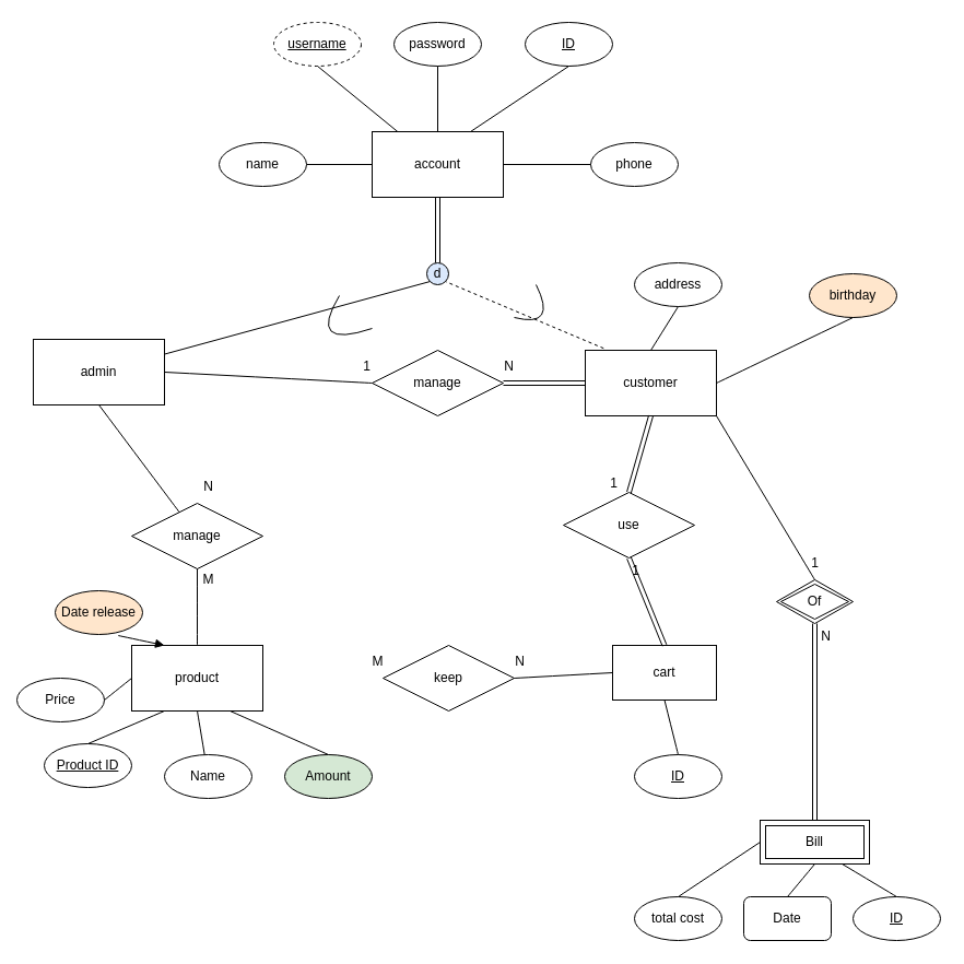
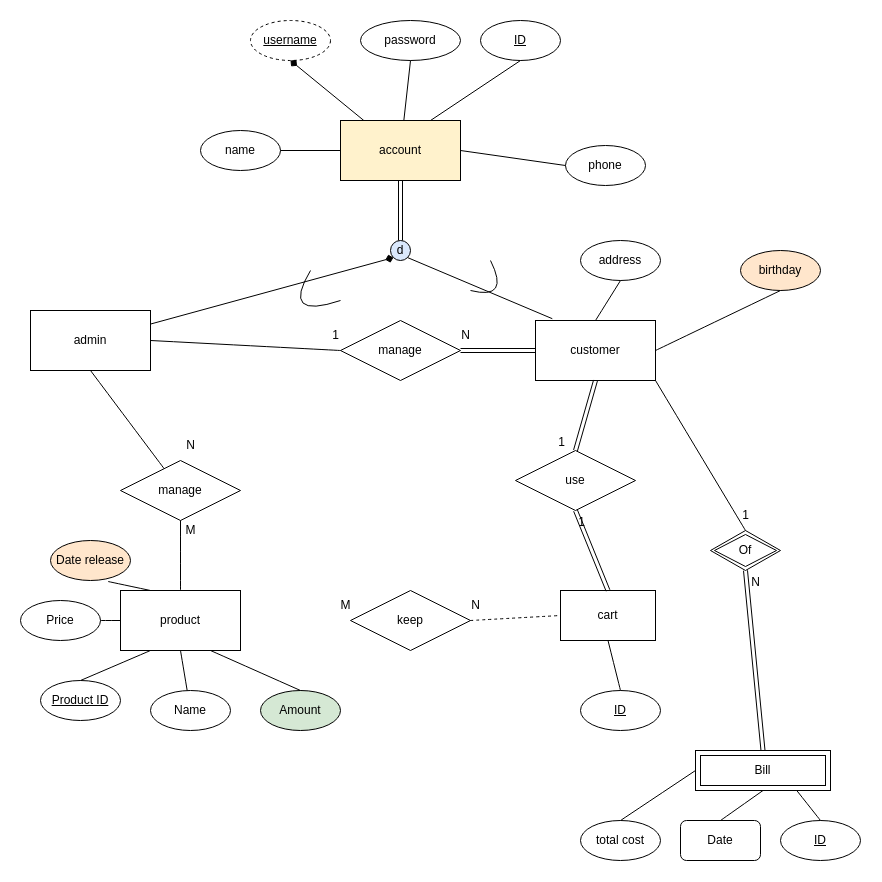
- <mxCell id="8" value="password" style="ellipse;whiteSpace=wrap;html=1;" parent="1" vertex="1"><mxGeometry x="360" y="20" width="80" height="40" as="geometry" /></mxCell>
+ <mxCell id="8" value="password" style="ellipse;whiteSpace=wrap;html=1;" parent="1" vertex="1"><mxGeometry x="360" y="20" width="100" height="40" as="geometry" /></mxCell>
- <mxCell id="9" value="" style="endArrow=none;html=1;rounded=0;entryX=0.5;entryY=1;entryDx=0;entryDy=0;" parent="1" source="6" target="7" edge="1"><mxGeometry width="50" height="50" relative="1" as="geometry"><mxPoint x="410" y="60" as="sourcePoint" /><mxPoint x="460" y="10" as="targetPoint" /></mxGeometry></mxCell>
+ <mxCell id="9" value="" style="endArrow=diamond;html=1;rounded=0;entryX=0.5;entryY=1;entryDx=0;entryDy=0;" parent="1" source="6" target="7" edge="1"><mxGeometry width="50" height="50" relative="1" as="geometry"><mxPoint x="410" y="60" as="sourcePoint" /><mxPoint x="460" y="10" as="targetPoint" /></mxGeometry></mxCell>
- <mxCell id="6" value="account" style="rounded=0;whiteSpace=wrap;html=1;" parent="1" vertex="1"><mxGeometry x="340" y="120" width="120" height="60" as="geometry" /></mxCell>
+ <mxCell id="6" value="account" style="rounded=0;whiteSpace=wrap;html=1;fillColor=#fff2cc;" parent="1" vertex="1"><mxGeometry x="340" y="120" width="120" height="60" as="geometry" /></mxCell>
- <mxCell id="16" value="phone" style="ellipse;whiteSpace=wrap;html=1;" parent="1" vertex="1"><mxGeometry x="540" y="130" width="80" height="40" as="geometry" /></mxCell>
+ <mxCell id="16" value="phone" style="ellipse;whiteSpace=wrap;html=1;" parent="1" vertex="1"><mxGeometry x="565" y="145" width="80" height="40" as="geometry" /></mxCell>
- <mxCell id="20" value="" style="endArrow=none;html=1;rounded=0;entryX=0;entryY=1;entryDx=0;entryDy=0;" parent="1" source="2" target="18" edge="1"><mxGeometry width="50" height="50" relative="1" as="geometry"><mxPoint x="410" y="260" as="sourcePoint" /><mxPoint x="460" y="210" as="targetPoint" /></mxGeometry></mxCell>
+ <mxCell id="20" value="" style="endArrow=diamond;html=1;rounded=0;entryX=0;entryY=1;entryDx=0;entryDy=0;" parent="1" source="2" target="18" edge="1"><mxGeometry width="50" height="50" relative="1" as="geometry"><mxPoint x="410" y="260" as="sourcePoint" /><mxPoint x="460" y="210" as="targetPoint" /></mxGeometry></mxCell>
- <mxCell id="21" value="" style="endArrow=none;html=1;rounded=0;entryX=1;entryY=1;entryDx=0;entryDy=0;exitX=0.14;exitY=-0.03;exitDx=0;exitDy=0;exitPerimeter=0;dashed=1;" parent="1" source="3" target="18" edge="1"><mxGeometry width="50" height="50" relative="1" as="geometry"><mxPoint x="390" y="330" as="sourcePoint" /><mxPoint x="532.929" y="264.547" as="targetPoint" /></mxGeometry></mxCell>
+ <mxCell id="21" value="" style="endArrow=none;html=1;rounded=0;entryX=1;entryY=1;entryDx=0;entryDy=0;exitX=0.14;exitY=-0.03;exitDx=0;exitDy=0;exitPerimeter=0;" parent="1" source="3" target="18" edge="1"><mxGeometry width="50" height="50" relative="1" as="geometry"><mxPoint x="390" y="330" as="sourcePoint" /><mxPoint x="532.929" y="264.547" as="targetPoint" /></mxGeometry></mxCell>
- <mxCell id="46" value="" style="endArrow=block;html=1;rounded=0;curved=1;entryX=0.25;entryY=0;entryDx=0;entryDy=0;exitX=0.72;exitY=1.025;exitDx=0;exitDy=0;exitPerimeter=0;" parent="1" source="45" target="4" edge="1"><mxGeometry relative="1" as="geometry"><mxPoint x="350" y="540" as="sourcePoint" /><mxPoint x="510" y="540" as="targetPoint" /></mxGeometry></mxCell>
+ <mxCell id="46" value="" style="endArrow=none;html=1;rounded=0;curved=1;entryX=0.25;entryY=0;entryDx=0;entryDy=0;exitX=0.72;exitY=1.025;exitDx=0;exitDy=0;exitPerimeter=0;" parent="1" source="45" target="4" edge="1"><mxGeometry relative="1" as="geometry"><mxPoint x="350" y="540" as="sourcePoint" /><mxPoint x="510" y="540" as="targetPoint" /></mxGeometry></mxCell>
- <mxCell id="38" value="" style="endArrow=none;html=1;rounded=0;curved=1;entryX=0;entryY=0.5;entryDx=0;entryDy=0;exitX=1;exitY=0.5;exitDx=0;exitDy=0;" parent="1" source="37" target="5" edge="1"><mxGeometry relative="1" as="geometry"><mxPoint x="350" y="540" as="sourcePoint" /><mxPoint x="510" y="540" as="targetPoint" /></mxGeometry></mxCell>
+ <mxCell id="38" value="" style="endArrow=none;html=1;rounded=0;curved=1;entryX=0;entryY=0.5;entryDx=0;entryDy=0;exitX=1;exitY=0.5;exitDx=0;exitDy=0;dashed=1;" parent="1" source="37" target="5" edge="1"><mxGeometry relative="1" as="geometry"><mxPoint x="350" y="540" as="sourcePoint" /><mxPoint x="510" y="540" as="targetPoint" /></mxGeometry></mxCell>
- <mxCell id="44" value="Price" style="ellipse;whiteSpace=wrap;html=1;" parent="1" vertex="1"><mxGeometry x="15" y="620" width="80" height="40" as="geometry" /></mxCell>
+ <mxCell id="44" value="Price" style="ellipse;whiteSpace=wrap;html=1;" parent="1" vertex="1"><mxGeometry x="20" y="600" width="80" height="40" as="geometry" /></mxCell>
- <mxCell id="51" value="Bill" style="shape=ext;margin=3;double=1;whiteSpace=wrap;html=1;align=center;" parent="1" vertex="1"><mxGeometry x="695" y="750" width="100" height="40" as="geometry" /></mxCell>
+ <mxCell id="51" value="Bill" style="shape=ext;margin=3;double=1;whiteSpace=wrap;html=1;align=center;" parent="1" vertex="1"><mxGeometry x="695" y="750" width="135" height="40" as="geometry" /></mxCell>
